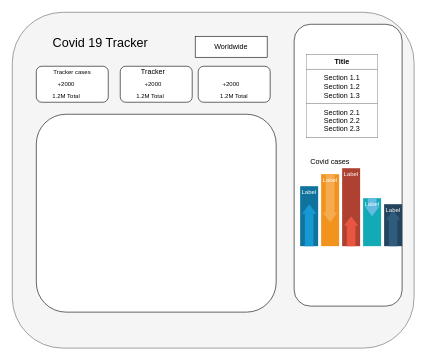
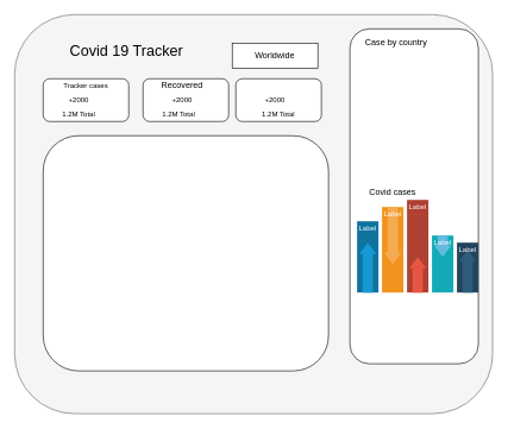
+ <mxCell id="19" value="Case by country" style="text;html=1;strokeColor=none;fillColor=none;align=center;verticalAlign=middle;whiteSpace=wrap;rounded=0;" vertex="1" parent="1"><mxGeometry x="510" y="50" width="90" height="20" as="geometry" /></mxCell>
- <mxCell id="3" value="&lt;font style=&quot;font-size: 21px&quot;&gt;Covid 19 Tracker&amp;nbsp;&lt;/font&gt;" style="text;html=1;strokeColor=none;fillColor=none;align=center;verticalAlign=middle;whiteSpace=wrap;rounded=0;" vertex="1" parent="1"><mxGeometry x="60" y="60" width="220" height="20" as="geometry" /></mxCell>
+ <mxCell id="3" value="&lt;font style=&quot;font-size: 21px&quot;&gt;Covid 19 Tracker&amp;nbsp;&lt;/font&gt;" style="text;html=1;strokeColor=none;fillColor=none;align=center;verticalAlign=middle;whiteSpace=wrap;rounded=0;" vertex="1" parent="1"><mxGeometry x="70" y="60" width="220" height="20" as="geometry" /></mxCell>
- <mxCell id="15" value="Tracker" style="text;html=1;strokeColor=none;fillColor=none;align=center;verticalAlign=middle;whiteSpace=wrap;rounded=0;" vertex="1" parent="1"><mxGeometry x="235" y="110" width="40" height="20" as="geometry" /></mxCell>
+ <mxCell id="15" value="Recovered" style="text;html=1;strokeColor=none;fillColor=none;align=center;verticalAlign=middle;whiteSpace=wrap;rounded=0;" vertex="1" parent="1"><mxGeometry x="235" y="110" width="40" height="20" as="geometry" /></mxCell>
- <mxCell id="36" value="&lt;table border=&quot;1&quot; width=&quot;100%&quot; height=&quot;100%&quot; cellpadding=&quot;4&quot; style=&quot;width:100%;height:100%;border-collapse:collapse;&quot;&gt;&lt;tr&gt;&lt;th align=&quot;center&quot;&gt;&lt;b&gt;Title&lt;/b&gt;&lt;/th&gt;&lt;/tr&gt;&lt;tr&gt;&lt;td align=&quot;center&quot;&gt;Section 1.1&#10;Section 1.2&#10;Section 1.3&lt;/td&gt;&lt;/tr&gt;&lt;tr&gt;&lt;td align=&quot;center&quot;&gt;Section 2.1&#10;Section 2.2&#10;Section 2.3&lt;/td&gt;&lt;/tr&gt;&lt;/table&gt;" style="text;html=1;strokeColor=none;fillColor=none;overflow=fill;" vertex="1" parent="1"><mxGeometry x="510" y="90" width="120" height="140" as="geometry" /></mxCell>
